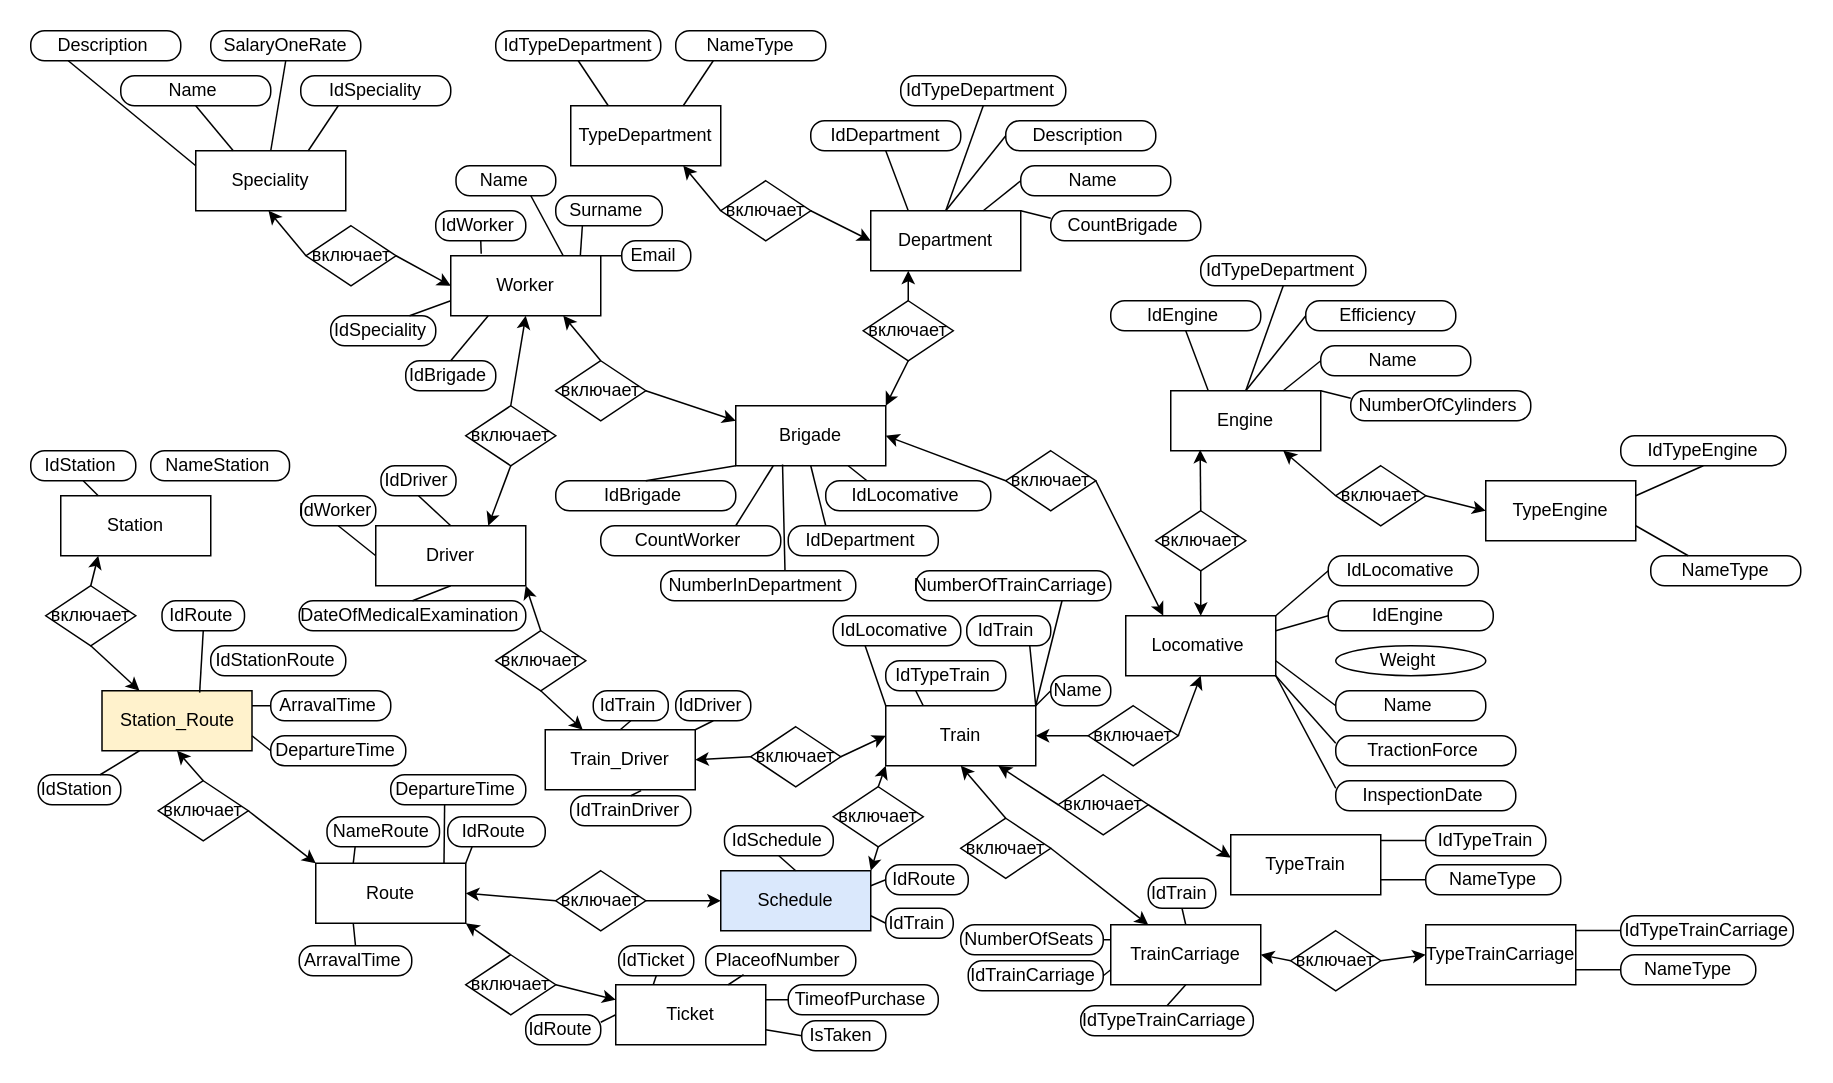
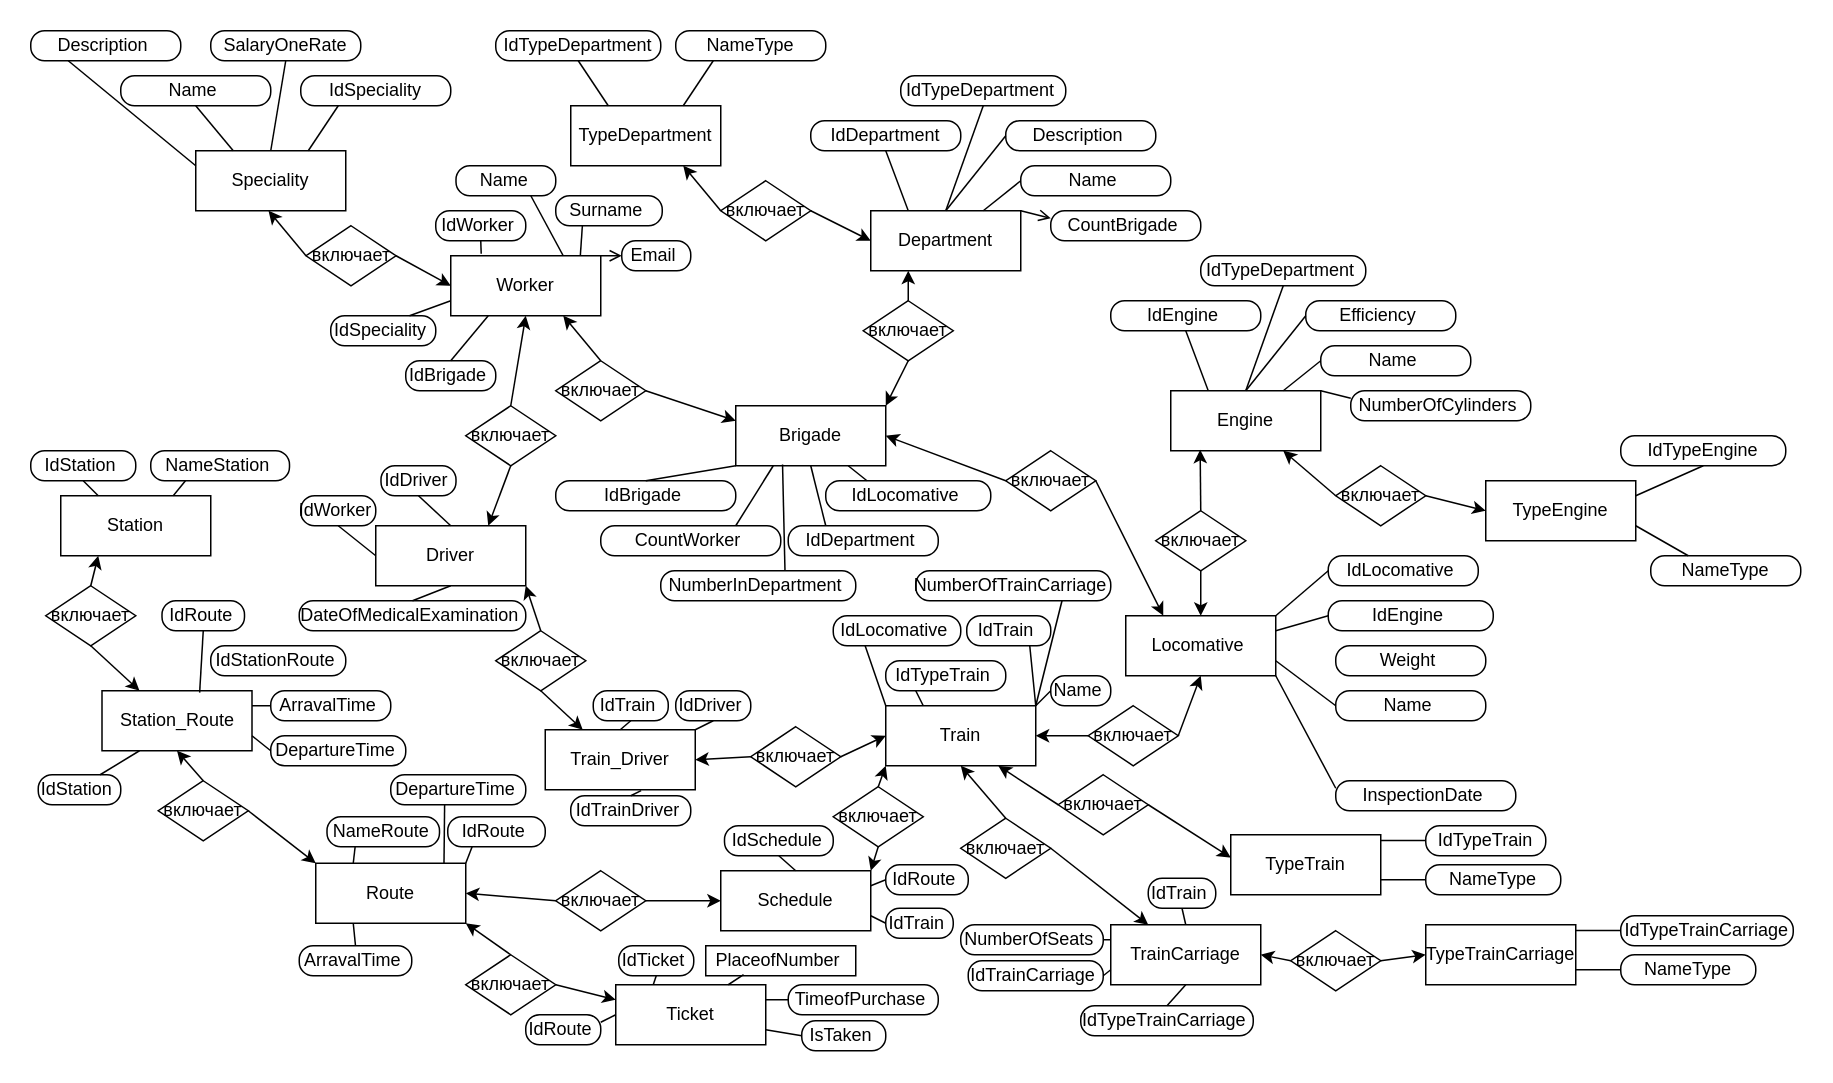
- <mxCell id="29" value="" style="endArrow=none;html=1;rounded=0;entryX=0;entryY=0.25;entryDx=0;entryDy=0;exitX=1;exitY=0;exitDx=0;exitDy=0;" parent="1" source="10" target="15" edge="1"><mxGeometry width="50" height="50" relative="1" as="geometry"><mxPoint x="690" y="150" as="sourcePoint" /><mxPoint x="710" y="150" as="targetPoint" /></mxGeometry></mxCell>
+ <mxCell id="29" value="" style="endArrow=open;html=1;rounded=0;entryX=0;entryY=0.25;entryDx=0;entryDy=0;exitX=1;exitY=0;exitDx=0;exitDy=0;" parent="1" source="10" target="15" edge="1"><mxGeometry width="50" height="50" relative="1" as="geometry"><mxPoint x="690" y="150" as="sourcePoint" /><mxPoint x="710" y="150" as="targetPoint" /></mxGeometry></mxCell>
- <mxCell id="86" value="" style="endArrow=none;html=1;rounded=0;entryX=0;entryY=0.5;entryDx=0;entryDy=0;exitX=1;exitY=0;exitDx=0;exitDy=0;" parent="1" source="81" target="83" edge="1"><mxGeometry width="50" height="50" relative="1" as="geometry"><mxPoint x="350" y="170" as="sourcePoint" /><mxPoint x="380" y="130" as="targetPoint" /></mxGeometry></mxCell>
+ <mxCell id="86" value="" style="endArrow=open;html=1;rounded=0;entryX=0;entryY=0.5;entryDx=0;entryDy=0;exitX=1;exitY=0;exitDx=0;exitDy=0;" parent="1" source="81" target="83" edge="1"><mxGeometry width="50" height="50" relative="1" as="geometry"><mxPoint x="350" y="170" as="sourcePoint" /><mxPoint x="380" y="130" as="targetPoint" /></mxGeometry></mxCell>
+ <mxCell id="221" value="" style="endArrow=none;html=1;rounded=0;entryX=0.25;entryY=1;entryDx=0;entryDy=0;exitX=0.75;exitY=0;exitDx=0;exitDy=0;" parent="1" source="201" target="203" edge="1"><mxGeometry width="50" height="50" relative="1" as="geometry"><mxPoint x="75" y="340" as="sourcePoint" /><mxPoint x="65" y="330" as="targetPoint" /></mxGeometry></mxCell>
- <mxCell id="53" value="Weight&amp;nbsp;" style="ellipse;whiteSpace=wrap;html=1;arcSize=46;" parent="1" vertex="1"><mxGeometry x="890" y="430" width="100" height="20" as="geometry" /></mxCell>
+ <mxCell id="53" value="Weight&amp;nbsp;" style="rounded=1;whiteSpace=wrap;html=1;arcSize=46;" parent="1" vertex="1"><mxGeometry x="890" y="430" width="100" height="20" as="geometry" /></mxCell>
- <mxCell id="58" value="" style="endArrow=none;html=1;rounded=0;entryX=0;entryY=0.25;entryDx=0;entryDy=0;exitX=1;exitY=1;exitDx=0;exitDy=0;" parent="1" source="49" target="54" edge="1"><mxGeometry width="50" height="50" relative="1" as="geometry"><mxPoint x="860" y="420" as="sourcePoint" /><mxPoint x="880" y="420" as="targetPoint" /></mxGeometry></mxCell>
- <mxCell id="204" value="Station_Route" style="rounded=0;whiteSpace=wrap;html=1;fillColor=#fff2cc;" parent="1" vertex="1"><mxGeometry x="67.5" y="460" width="100" height="40" as="geometry" /></mxCell>
+ <mxCell id="204" value="Station_Route" style="rounded=0;whiteSpace=wrap;html=1;" parent="1" vertex="1"><mxGeometry x="67.5" y="460" width="100" height="40" as="geometry" /></mxCell>
- <mxCell id="54" value="TractionForce&amp;nbsp;" style="rounded=1;whiteSpace=wrap;html=1;arcSize=46;" parent="1" vertex="1"><mxGeometry x="890" y="490" width="120" height="20" as="geometry" /></mxCell>
- <mxCell id="165" value="Schedule" style="rounded=0;whiteSpace=wrap;html=1;fillColor=#dae8fc;" parent="1" vertex="1"><mxGeometry x="480" y="580" width="100" height="40" as="geometry" /></mxCell>
+ <mxCell id="165" value="Schedule" style="rounded=0;whiteSpace=wrap;html=1;" parent="1" vertex="1"><mxGeometry x="480" y="580" width="100" height="40" as="geometry" /></mxCell>
- <mxCell id="192" value="PlaceofNumber&amp;nbsp;" style="rounded=1;whiteSpace=wrap;html=1;arcSize=46;" parent="1" vertex="1"><mxGeometry x="470" y="630" width="100" height="20" as="geometry" /></mxCell>
+ <mxCell id="192" value="PlaceofNumber&amp;nbsp;" style="whiteSpace=wrap;html=1;arcSize=46;rounded=0;" parent="1" vertex="1"><mxGeometry x="470" y="630" width="100" height="20" as="geometry" /></mxCell>
